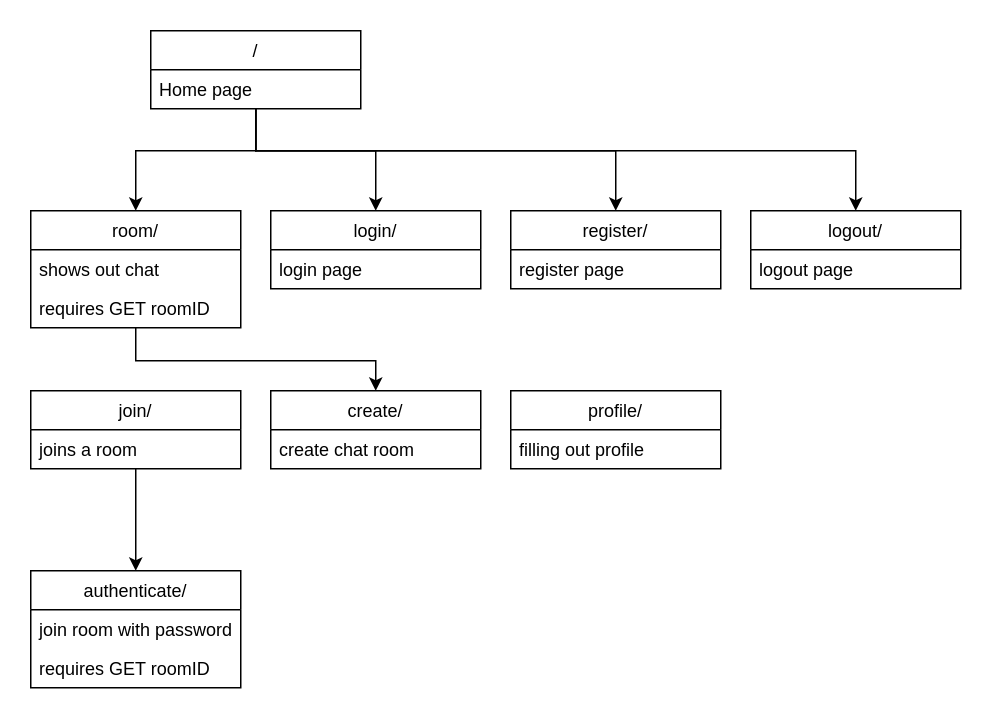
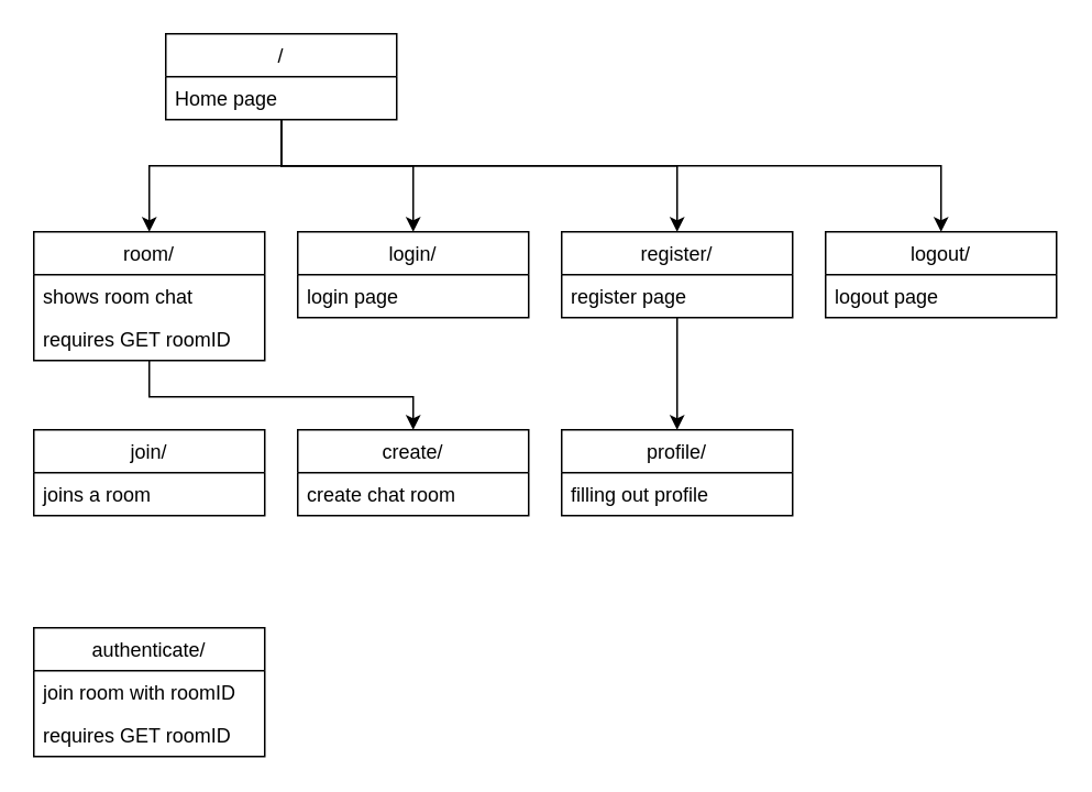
- <mxCell id="19" value="shows out chat" style="text;strokeColor=none;fillColor=none;align=left;verticalAlign=top;spacingLeft=4;spacingRight=4;overflow=hidden;rotatable=0;points=[[0,0.5],[1,0.5]];portConstraint=eastwest;" parent="18" vertex="1"><mxGeometry y="26" width="140" height="26" as="geometry" /></mxCell>
+ <mxCell id="19" value="shows room chat" style="text;strokeColor=none;fillColor=none;align=left;verticalAlign=top;spacingLeft=4;spacingRight=4;overflow=hidden;rotatable=0;points=[[0,0.5],[1,0.5]];portConstraint=eastwest;" parent="18" vertex="1"><mxGeometry y="26" width="140" height="26" as="geometry" /></mxCell>
+ <mxCell id="12" style="edgeStyle=orthogonalEdgeStyle;rounded=0;orthogonalLoop=1;jettySize=auto;html=1;entryX=0.5;entryY=0;entryDx=0;entryDy=0;" parent="1" source="13" target="15" edge="1"><mxGeometry relative="1" as="geometry" /></mxCell>
- <mxCell id="23" style="edgeStyle=orthogonalEdgeStyle;rounded=0;orthogonalLoop=1;jettySize=auto;html=1;entryX=0.5;entryY=0;entryDx=0;entryDy=0;" edge="1" parent="1" source="24" target="26"><mxGeometry relative="1" as="geometry" /></mxCell>
- <mxCell id="27" value="join room with password" style="text;strokeColor=none;fillColor=none;align=left;verticalAlign=top;spacingLeft=4;spacingRight=4;overflow=hidden;rotatable=0;points=[[0,0.5],[1,0.5]];portConstraint=eastwest;" vertex="1" parent="26"><mxGeometry y="26" width="140" height="26" as="geometry" /></mxCell>
+ <mxCell id="27" value="join room with roomID" style="text;strokeColor=none;fillColor=none;align=left;verticalAlign=top;spacingLeft=4;spacingRight=4;overflow=hidden;rotatable=0;points=[[0,0.5],[1,0.5]];portConstraint=eastwest;" vertex="1" parent="26"><mxGeometry y="26" width="140" height="26" as="geometry" /></mxCell>
